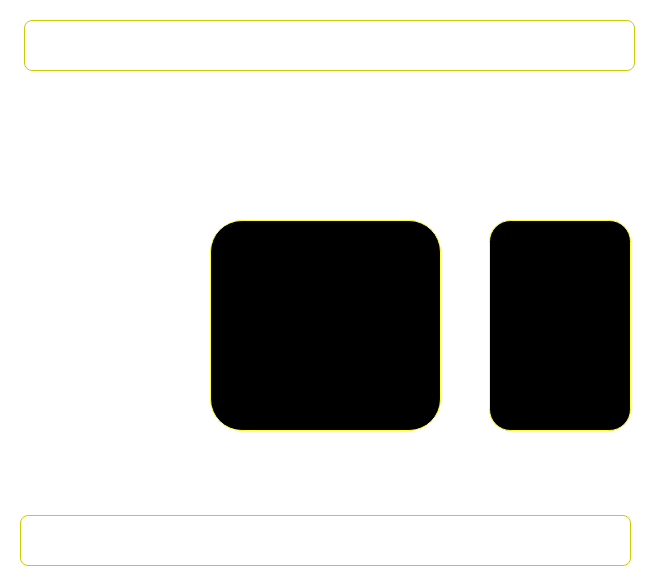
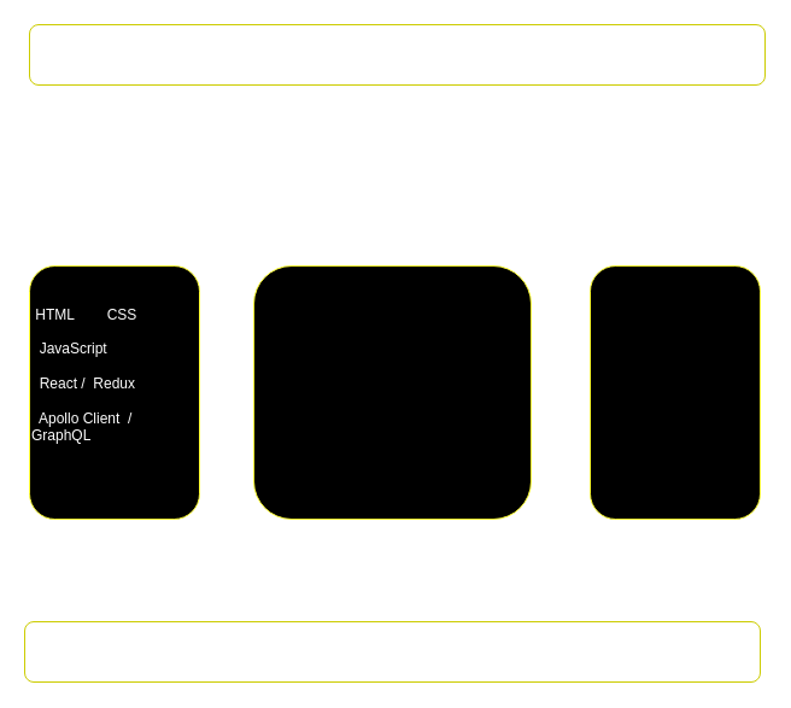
+ <mxCell id="3" value="&amp;nbsp;HTML&amp;nbsp; &amp;nbsp; &amp;nbsp; &amp;nbsp; CSS&lt;br&gt;&lt;br&gt;&amp;nbsp; JavaScript&amp;nbsp; &amp;nbsp;&lt;br&gt;&lt;br&gt;&amp;nbsp; React /&amp;nbsp; Redux&amp;nbsp;&amp;nbsp;&lt;br&gt;&lt;br&gt;&amp;nbsp; Apollo Client&amp;nbsp; /&amp;nbsp; &amp;nbsp; &amp;nbsp; &amp;nbsp; &amp;nbsp; &amp;nbsp; GraphQL&lt;br&gt;&lt;br&gt;&amp;nbsp; &amp;nbsp;" style="rounded=1;whiteSpace=wrap;html=1;align=left;labelBorderColor=none;labelBackgroundColor=none;fontColor=#ffffff;fillColor=#000000;strokeColor=#FFFF33;" parent="1" vertex="1"><mxGeometry x="24" y="220" width="141" height="210" as="geometry" /></mxCell>
